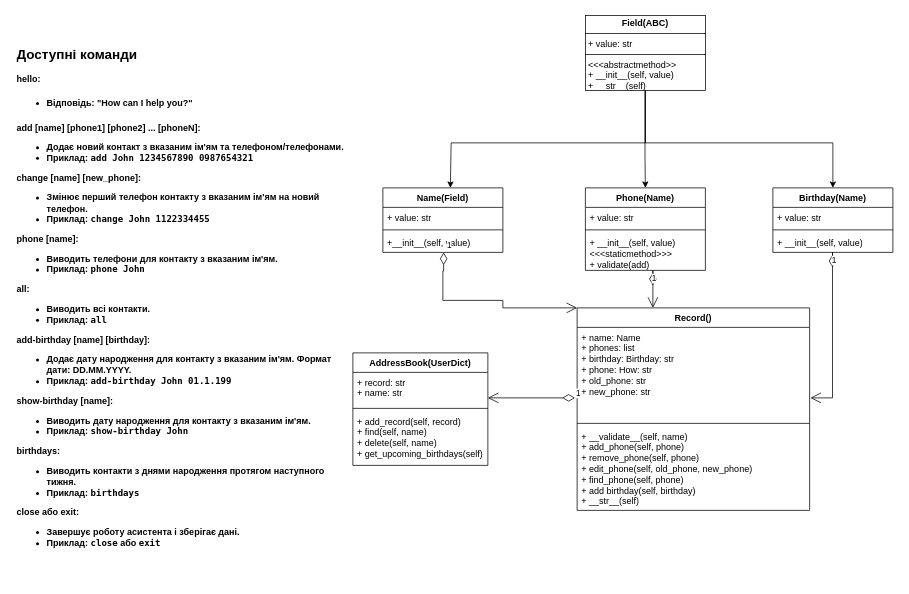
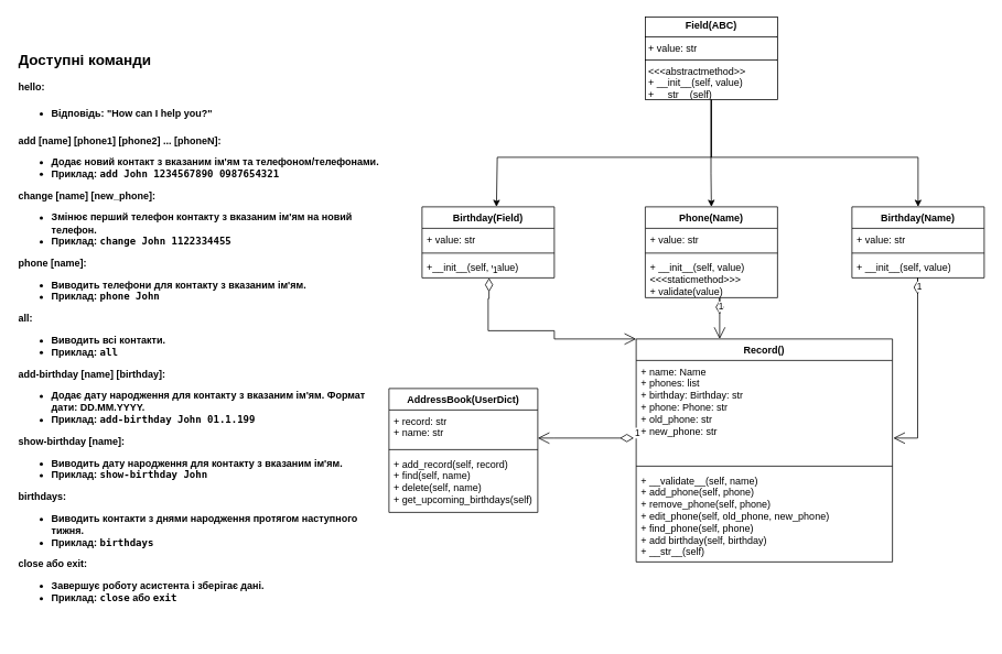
- <mxCell id="6" value="Name(Field)" style="swimlane;fontStyle=1;align=center;verticalAlign=top;childLayout=stackLayout;horizontal=1;startSize=26;horizontalStack=0;resizeParent=1;resizeParentMax=0;resizeLast=0;collapsible=1;marginBottom=0;whiteSpace=wrap;html=1;" vertex="1" parent="1"><mxGeometry y="250" width="160" height="86" as="geometry" x="510" /></mxCell>
+ <mxCell id="6" value="Birthday(Field)" style="swimlane;fontStyle=1;align=center;verticalAlign=top;childLayout=stackLayout;horizontal=1;startSize=26;horizontalStack=0;resizeParent=1;resizeParentMax=0;resizeLast=0;collapsible=1;marginBottom=0;whiteSpace=wrap;html=1;" vertex="1" parent="1"><mxGeometry y="250" width="160" height="86" as="geometry" x="510" /></mxCell>
- <mxCell id="13" value="+ __init__(self, value)&lt;div&gt;&amp;lt;&amp;lt;&amp;lt;staticmethod&amp;gt;&amp;gt;&amp;gt;&lt;br&gt;+ validate(add)&lt;/div&gt;" style="text;strokeColor=none;fillColor=none;align=left;verticalAlign=top;spacingLeft=4;spacingRight=4;overflow=hidden;rotatable=0;points=[[0,0.5],[1,0.5]];portConstraint=eastwest;whiteSpace=wrap;html=1;" vertex="1" parent="10"><mxGeometry y="60" width="160" height="50" as="geometry" /></mxCell>
+ <mxCell id="13" value="+ __init__(self, value)&lt;div&gt;&amp;lt;&amp;lt;&amp;lt;staticmethod&amp;gt;&amp;gt;&amp;gt;&lt;br&gt;+ validate(value)&lt;/div&gt;" style="text;strokeColor=none;fillColor=none;align=left;verticalAlign=top;spacingLeft=4;spacingRight=4;overflow=hidden;rotatable=0;points=[[0,0.5],[1,0.5]];portConstraint=eastwest;whiteSpace=wrap;html=1;" vertex="1" parent="10"><mxGeometry y="60" width="160" height="50" as="geometry" /></mxCell>
- <mxCell id="21" value="+ name: Name&lt;br&gt;+ phones: list&lt;div&gt;+ birthday: Birthday: str&lt;br&gt;+ phone: How: str&lt;/div&gt;&lt;div&gt;+ old_phone: str&lt;/div&gt;&lt;div&gt;+ new_phone: str&lt;/div&gt;&lt;div&gt;&lt;br&gt;&lt;/div&gt;&lt;div&gt;&lt;br&gt;&lt;/div&gt;" style="text;strokeColor=none;fillColor=none;align=left;verticalAlign=top;spacingLeft=4;spacingRight=4;overflow=hidden;rotatable=0;points=[[0,0.5],[1,0.5]];portConstraint=eastwest;whiteSpace=wrap;html=1;" vertex="1" parent="20"><mxGeometry y="26" width="310" height="124" as="geometry" /></mxCell>
+ <mxCell id="21" value="+ name: Name&lt;br&gt;+ phones: list&lt;div&gt;+ birthday: Birthday: str&lt;br&gt;+ phone: Phone: str&lt;/div&gt;&lt;div&gt;+ old_phone: str&lt;/div&gt;&lt;div&gt;+ new_phone: str&lt;/div&gt;&lt;div&gt;&lt;br&gt;&lt;/div&gt;&lt;div&gt;&lt;br&gt;&lt;/div&gt;" style="text;strokeColor=none;fillColor=none;align=left;verticalAlign=top;spacingLeft=4;spacingRight=4;overflow=hidden;rotatable=0;points=[[0,0.5],[1,0.5]];portConstraint=eastwest;whiteSpace=wrap;html=1;" vertex="1" parent="20"><mxGeometry y="26" width="310" height="124" as="geometry" /></mxCell>
